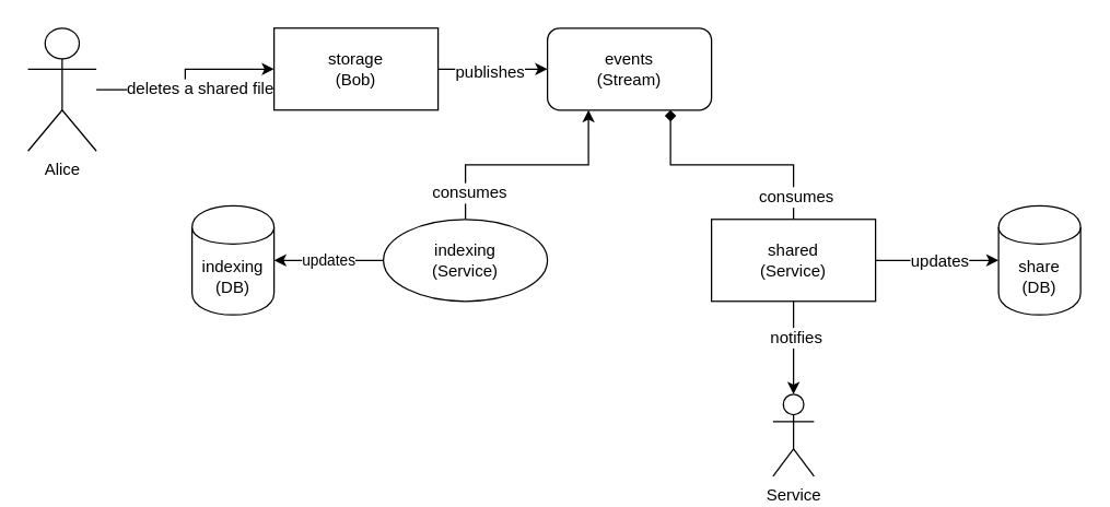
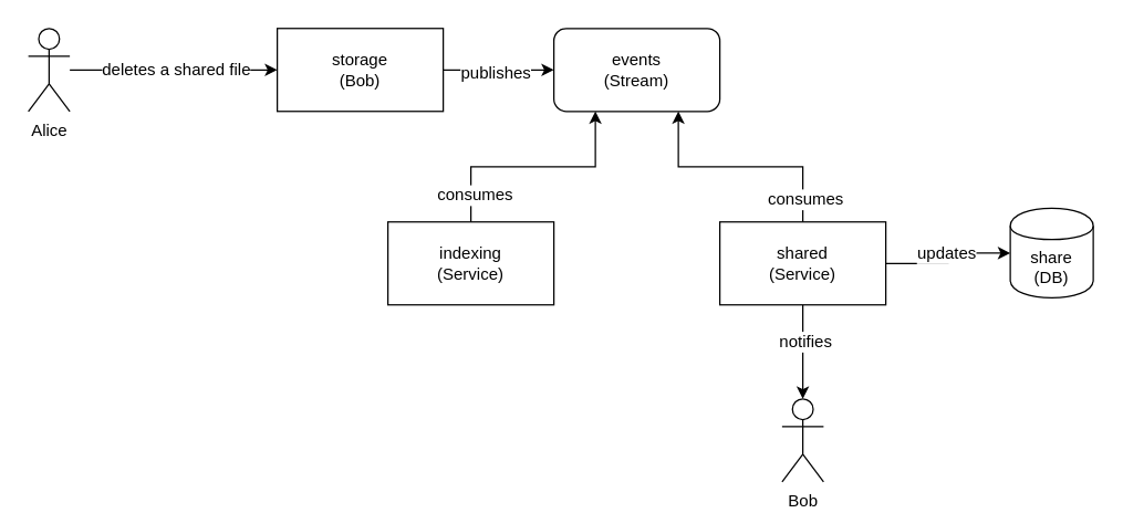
- <mxCell id="4" value="Alice" style="shape=umlActor;verticalLabelPosition=bottom;labelBackgroundColor=#ffffff;verticalAlign=top;html=1;outlineConnect=0;" vertex="1" parent="1"><mxGeometry x="20" y="20" width="50" height="90" as="geometry" /></mxCell>
+ <mxCell id="4" value="Alice" style="shape=umlActor;verticalLabelPosition=bottom;labelBackgroundColor=#ffffff;verticalAlign=top;html=1;outlineConnect=0;" vertex="1" parent="1"><mxGeometry x="20" y="20" width="30" height="60" as="geometry" /></mxCell>
- <mxCell id="13" style="edgeStyle=orthogonalEdgeStyle;rounded=0;orthogonalLoop=1;jettySize=auto;html=1;entryX=0.75;entryY=1;entryDx=0;entryDy=0;endArrow=diamond;" edge="1" parent="1" source="19" target="8"><mxGeometry relative="1" as="geometry"><Array as="points"><mxPoint x="580" y="120" /><mxPoint x="490" y="120" /></Array></mxGeometry></mxCell>
+ <mxCell id="13" style="edgeStyle=orthogonalEdgeStyle;rounded=0;orthogonalLoop=1;jettySize=auto;html=1;entryX=0.75;entryY=1;entryDx=0;entryDy=0;" edge="1" parent="1" source="19" target="8"><mxGeometry relative="1" as="geometry"><Array as="points"><mxPoint x="580" y="120" /><mxPoint x="490" y="120" /></Array></mxGeometry></mxCell>
- <mxCell id="20" value="&lt;div&gt;indexing&lt;/div&gt;&lt;div&gt;(DB)&lt;br&gt;&lt;/div&gt;" style="shape=cylinder;whiteSpace=wrap;html=1;boundedLbl=1;backgroundOutline=1;" vertex="1" parent="1"><mxGeometry x="140" y="150" width="60" height="80" as="geometry" /></mxCell>
- <mxCell id="11" value="updates" style="edgeStyle=orthogonalEdgeStyle;rounded=0;orthogonalLoop=1;jettySize=auto;html=1;" edge="1" parent="1" source="12" target="20"><mxGeometry relative="1" as="geometry" /></mxCell>
- <mxCell id="12" value="&lt;div&gt;indexing&lt;/div&gt;&lt;div&gt;(Service)&lt;br&gt;&lt;/div&gt;" style="ellipse;whiteSpace=wrap;html=1;" vertex="1" parent="1"><mxGeometry x="280" y="160" width="120" height="60" as="geometry" /></mxCell>
+ <mxCell id="12" value="&lt;div&gt;indexing&lt;/div&gt;&lt;div&gt;(Service)&lt;br&gt;&lt;/div&gt;" style="rounded=0;whiteSpace=wrap;html=1;" vertex="1" parent="1"><mxGeometry x="280" y="160" width="120" height="60" as="geometry" /></mxCell>
- <mxCell id="21" value="&lt;div&gt;share&lt;/div&gt;&lt;div&gt;(DB)&lt;br&gt;&lt;/div&gt;" style="shape=cylinder;whiteSpace=wrap;html=1;boundedLbl=1;backgroundOutline=1;" vertex="1" parent="1"><mxGeometry x="730" y="150" width="60" height="80" as="geometry" /></mxCell>
+ <mxCell id="21" value="&lt;div&gt;share&lt;/div&gt;&lt;div&gt;(DB)&lt;br&gt;&lt;/div&gt;" style="shape=cylinder;whiteSpace=wrap;html=1;boundedLbl=1;backgroundOutline=1;" vertex="1" parent="1"><mxGeometry x="730" y="150" width="60" height="65" as="geometry" /></mxCell>
- <mxCell id="22" value="Service" style="shape=umlActor;verticalLabelPosition=bottom;labelBackgroundColor=#ffffff;verticalAlign=top;html=1;outlineConnect=0;" vertex="1" parent="1"><mxGeometry x="565" y="288" width="30" height="60" as="geometry" /></mxCell>
+ <mxCell id="22" value="Bob" style="shape=umlActor;verticalLabelPosition=bottom;labelBackgroundColor=#ffffff;verticalAlign=top;html=1;outlineConnect=0;" vertex="1" parent="1"><mxGeometry x="565" y="288" width="30" height="60" as="geometry" /></mxCell>
